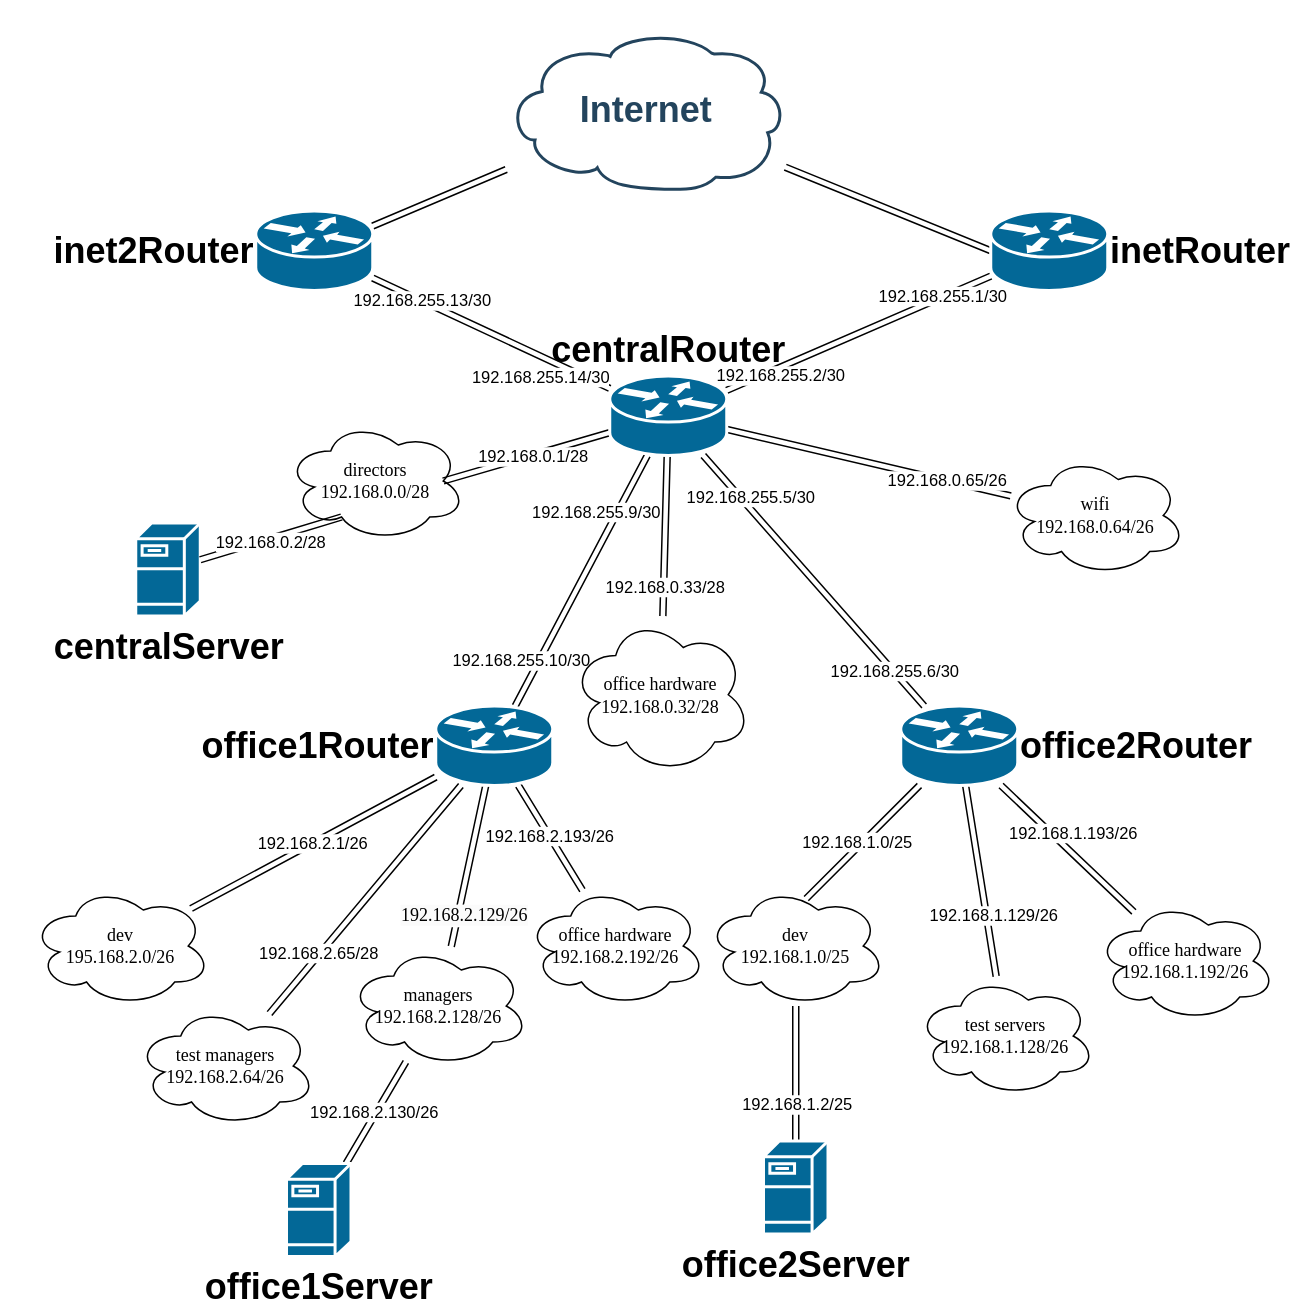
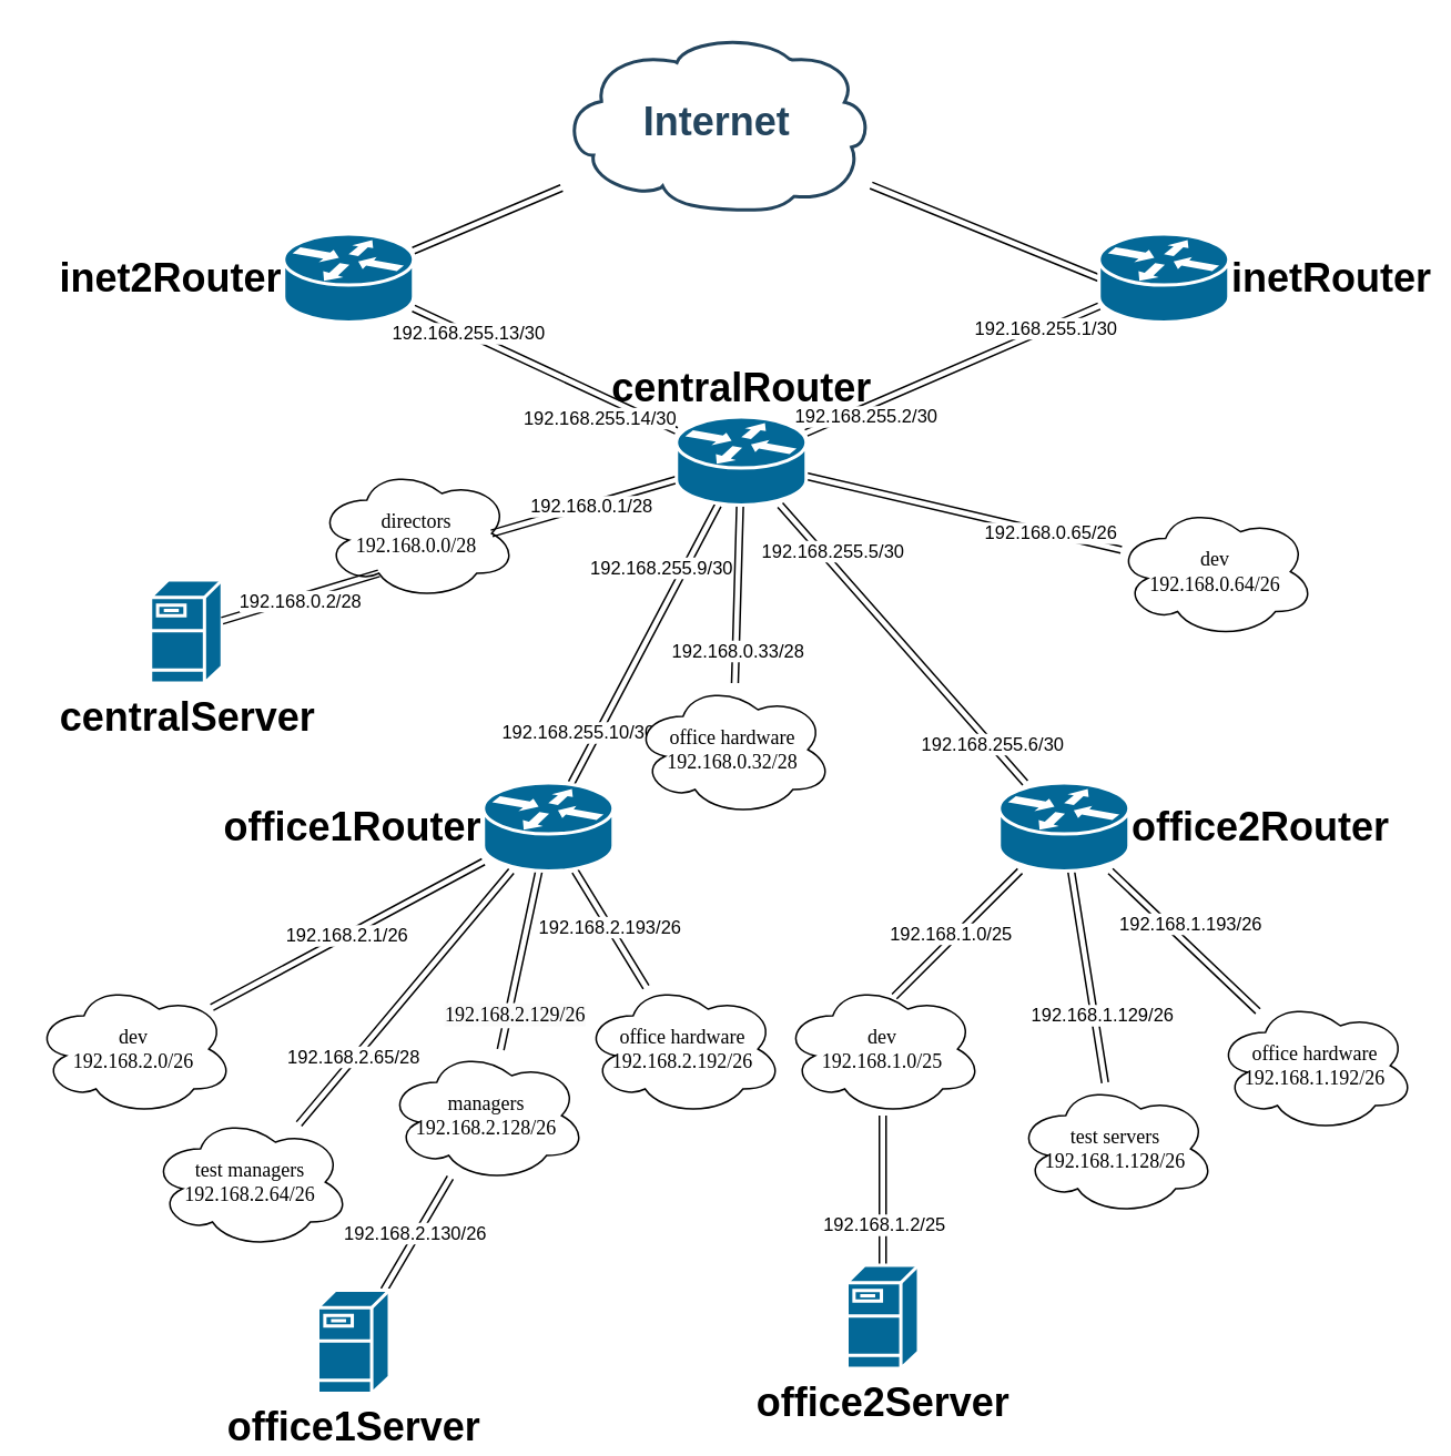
- <mxCell id="46" value="wifi&lt;br&gt;192.168.0.64/26" style="ellipse;shape=cloud;whiteSpace=wrap;html=1;rounded=0;shadow=0;comic=0;strokeWidth=1;fontFamily=Verdana;fontSize=12;" vertex="1" parent="1"><mxGeometry x="670" y="303" width="120" height="80" as="geometry" /></mxCell>
+ <mxCell id="46" value="dev&lt;br&gt;192.168.0.64/26" style="ellipse;shape=cloud;whiteSpace=wrap;html=1;rounded=0;shadow=0;comic=0;strokeWidth=1;fontFamily=Verdana;fontSize=12;" vertex="1" parent="1"><mxGeometry x="670" y="303" width="120" height="80" as="geometry" /></mxCell>
- <mxCell id="25" value="office hardware&lt;br&gt;192.168.0.32/28" style="ellipse;shape=cloud;whiteSpace=wrap;html=1;rounded=0;shadow=0;comic=0;strokeWidth=1;fontFamily=Verdana;fontSize=12;" vertex="1" parent="1"><mxGeometry x="380" y="410" width="120" height="105" as="geometry" /></mxCell>
+ <mxCell id="25" value="office hardware&lt;br&gt;192.168.0.32/28" style="ellipse;shape=cloud;whiteSpace=wrap;html=1;rounded=0;shadow=0;comic=0;strokeWidth=1;fontFamily=Verdana;fontSize=12;" vertex="1" parent="1"><mxGeometry x="380" y="410" width="120" height="80" as="geometry" /></mxCell>
- <mxCell id="30" value="dev&lt;br&gt;195.168.2.0/26" style="ellipse;shape=cloud;whiteSpace=wrap;html=1;rounded=0;shadow=0;comic=0;strokeWidth=1;fontFamily=Verdana;fontSize=12;" vertex="1" parent="1"><mxGeometry y="590" width="120" height="80" as="geometry" x="20" /></mxCell>
+ <mxCell id="30" value="dev&lt;br&gt;192.168.2.0/26" style="ellipse;shape=cloud;whiteSpace=wrap;html=1;rounded=0;shadow=0;comic=0;strokeWidth=1;fontFamily=Verdana;fontSize=12;" vertex="1" parent="1"><mxGeometry y="590" width="120" height="80" as="geometry" x="20" /></mxCell>
